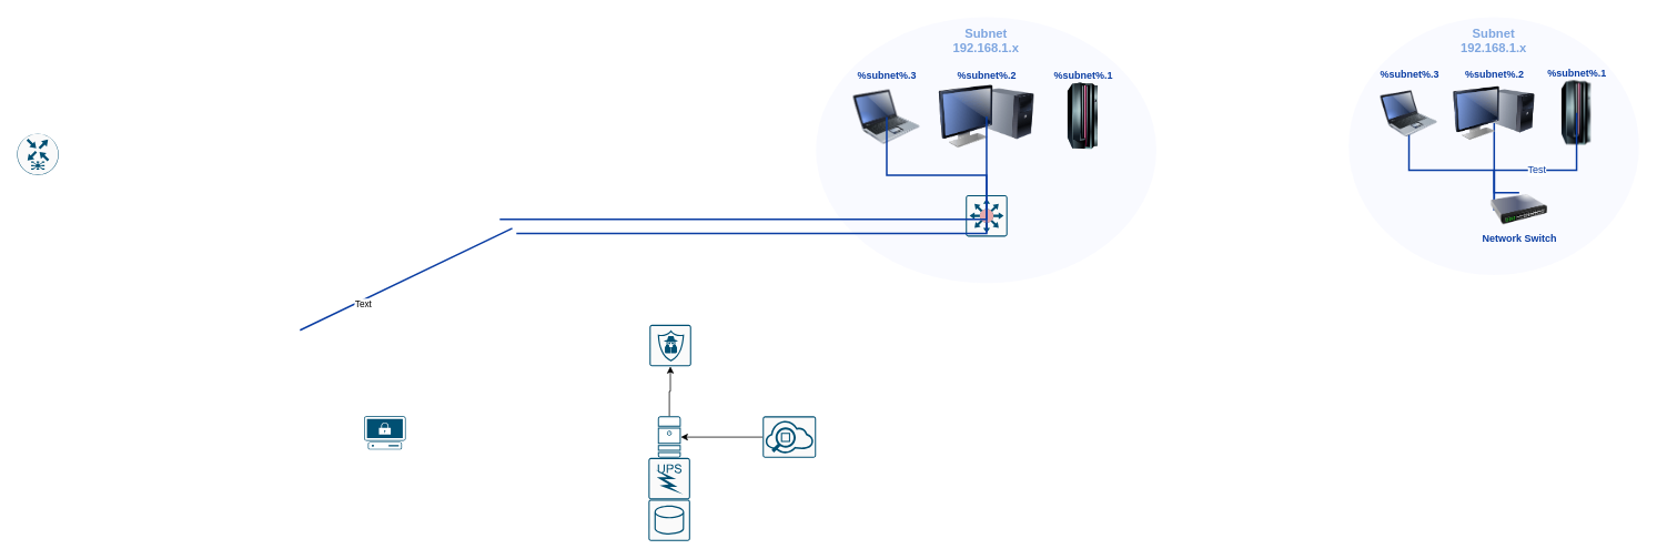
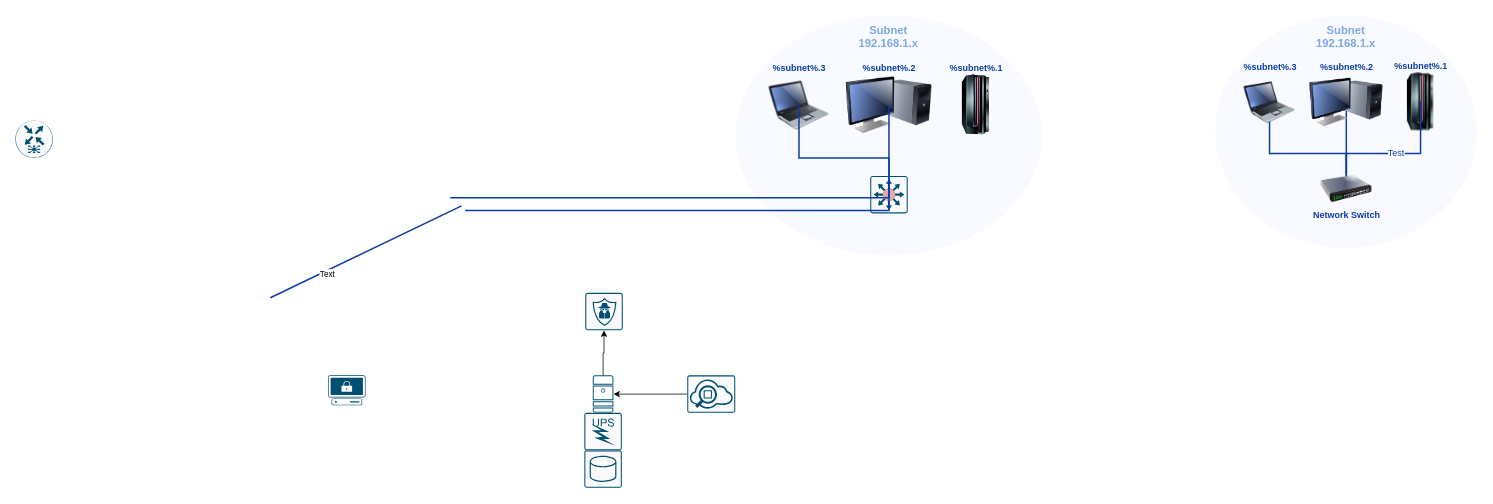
- <mxCell id="14" value="Network Switch&lt;br&gt;" style="image;html=1;image=img/lib/clip_art/networking/Switch_128x128.png;strokeColor=none;strokeWidth=2;fillColor=#EDF5FF;fontSize=12;labelBackgroundColor=none;fontStyle=1;fontColor=#0A3DA3;" parent="9" vertex="1"><mxGeometry x="170.795" y="211.188" width="68.264" height="40.688" as="geometry" /></mxCell>
+ <mxCell id="14" value="Network Switch&lt;br&gt;" style="image;html=1;image=img/lib/clip_art/networking/Switch_128x128.png;strokeColor=none;strokeWidth=2;fillColor=#EDF5FF;fontSize=12;labelBackgroundColor=none;fontStyle=1;fontColor=#0A3DA3;" parent="9" vertex="1"><mxGeometry x="140.795" y="211.188" width="68.264" height="40.688" as="geometry" /></mxCell>
